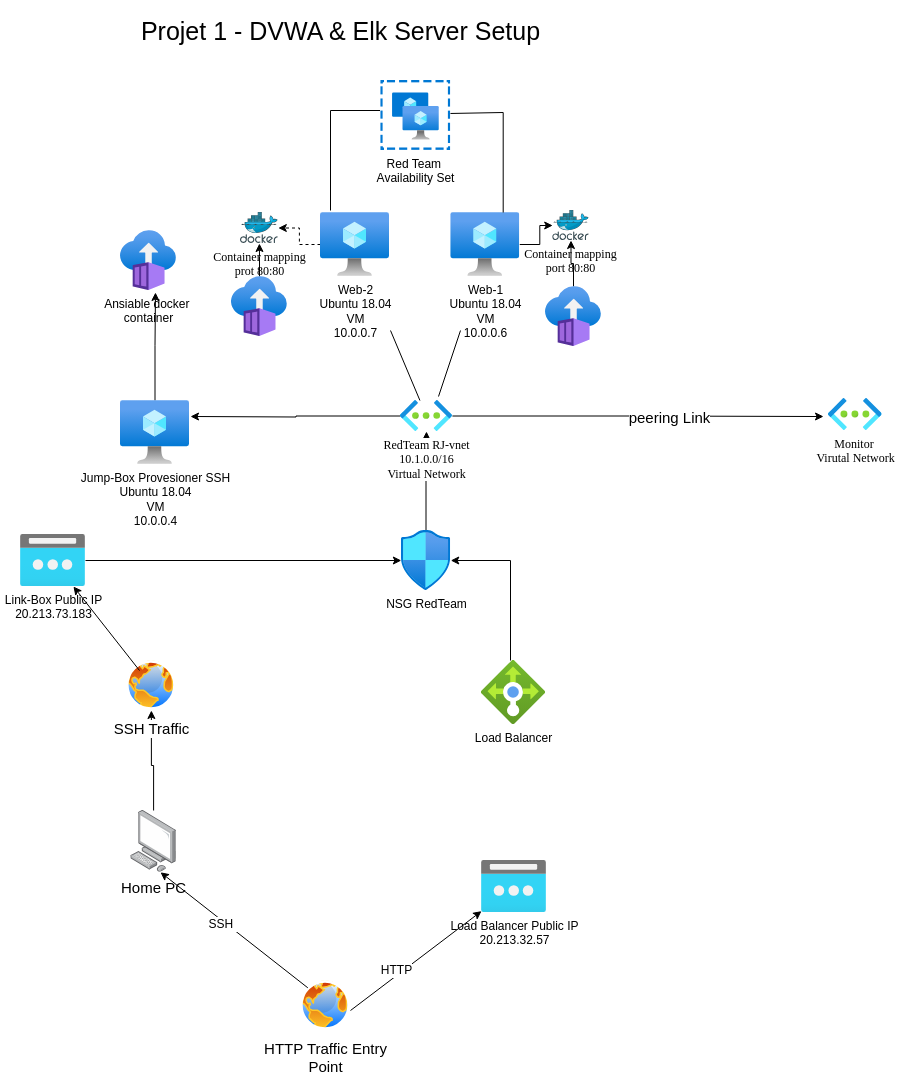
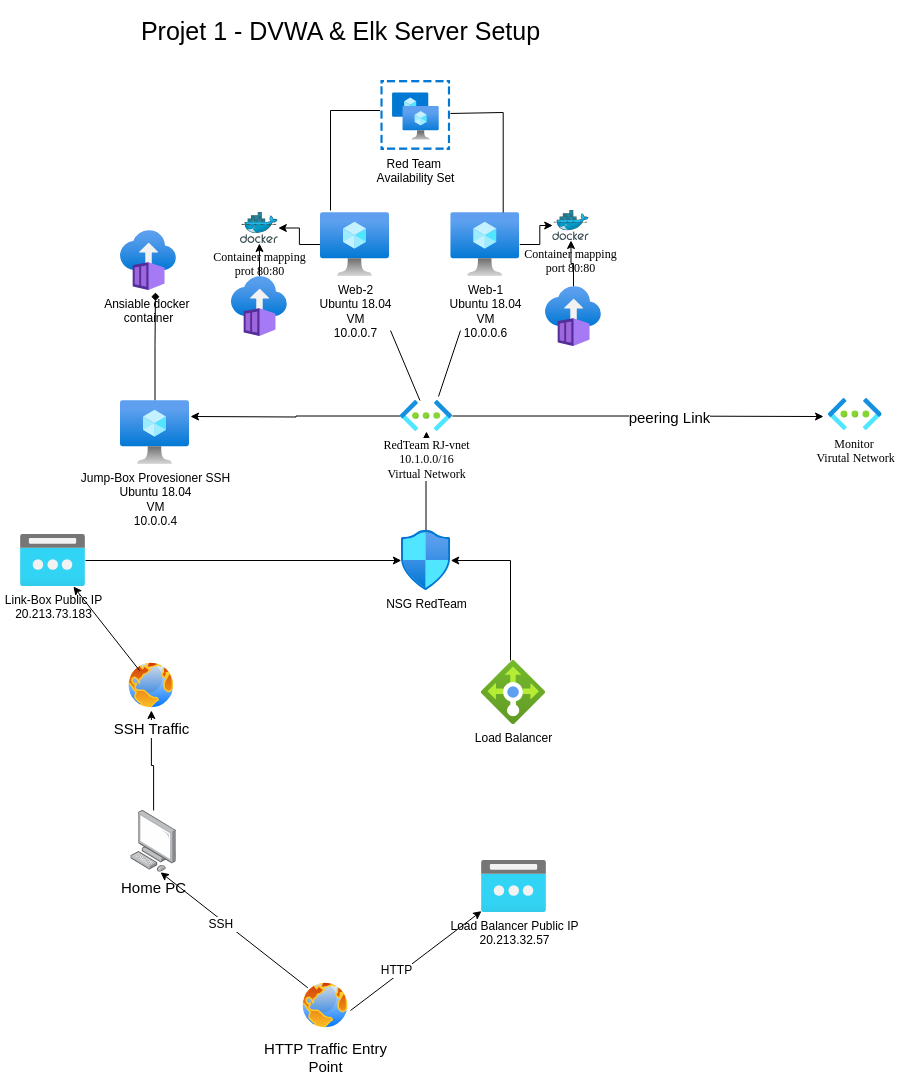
- <mxCell id="4" value="" style="edgeStyle=orthogonalEdgeStyle;rounded=0;orthogonalLoop=1;jettySize=auto;html=1;fontSize=25;dashed=1;" edge="1" parent="1" source="5" target="12"><mxGeometry relative="1" as="geometry" /></mxCell>
+ <mxCell id="4" value="" style="edgeStyle=orthogonalEdgeStyle;rounded=0;orthogonalLoop=1;jettySize=auto;html=1;fontSize=25;" edge="1" parent="1" source="5" target="12"><mxGeometry relative="1" as="geometry" /></mxCell>
- <mxCell id="20" style="edgeStyle=orthogonalEdgeStyle;rounded=0;orthogonalLoop=1;jettySize=auto;html=1;entryX=0.626;entryY=1.029;entryDx=0;entryDy=0;entryPerimeter=0;fontSize=15;" edge="1" parent="1" source="21" target="15"><mxGeometry relative="1" as="geometry" /></mxCell>
+ <mxCell id="20" style="edgeStyle=orthogonalEdgeStyle;rounded=0;orthogonalLoop=1;jettySize=auto;html=1;entryX=0.626;entryY=1.029;entryDx=0;entryDy=0;entryPerimeter=0;fontSize=15;endArrow=diamond;" edge="1" parent="1" source="21" target="15"><mxGeometry relative="1" as="geometry" /></mxCell>
